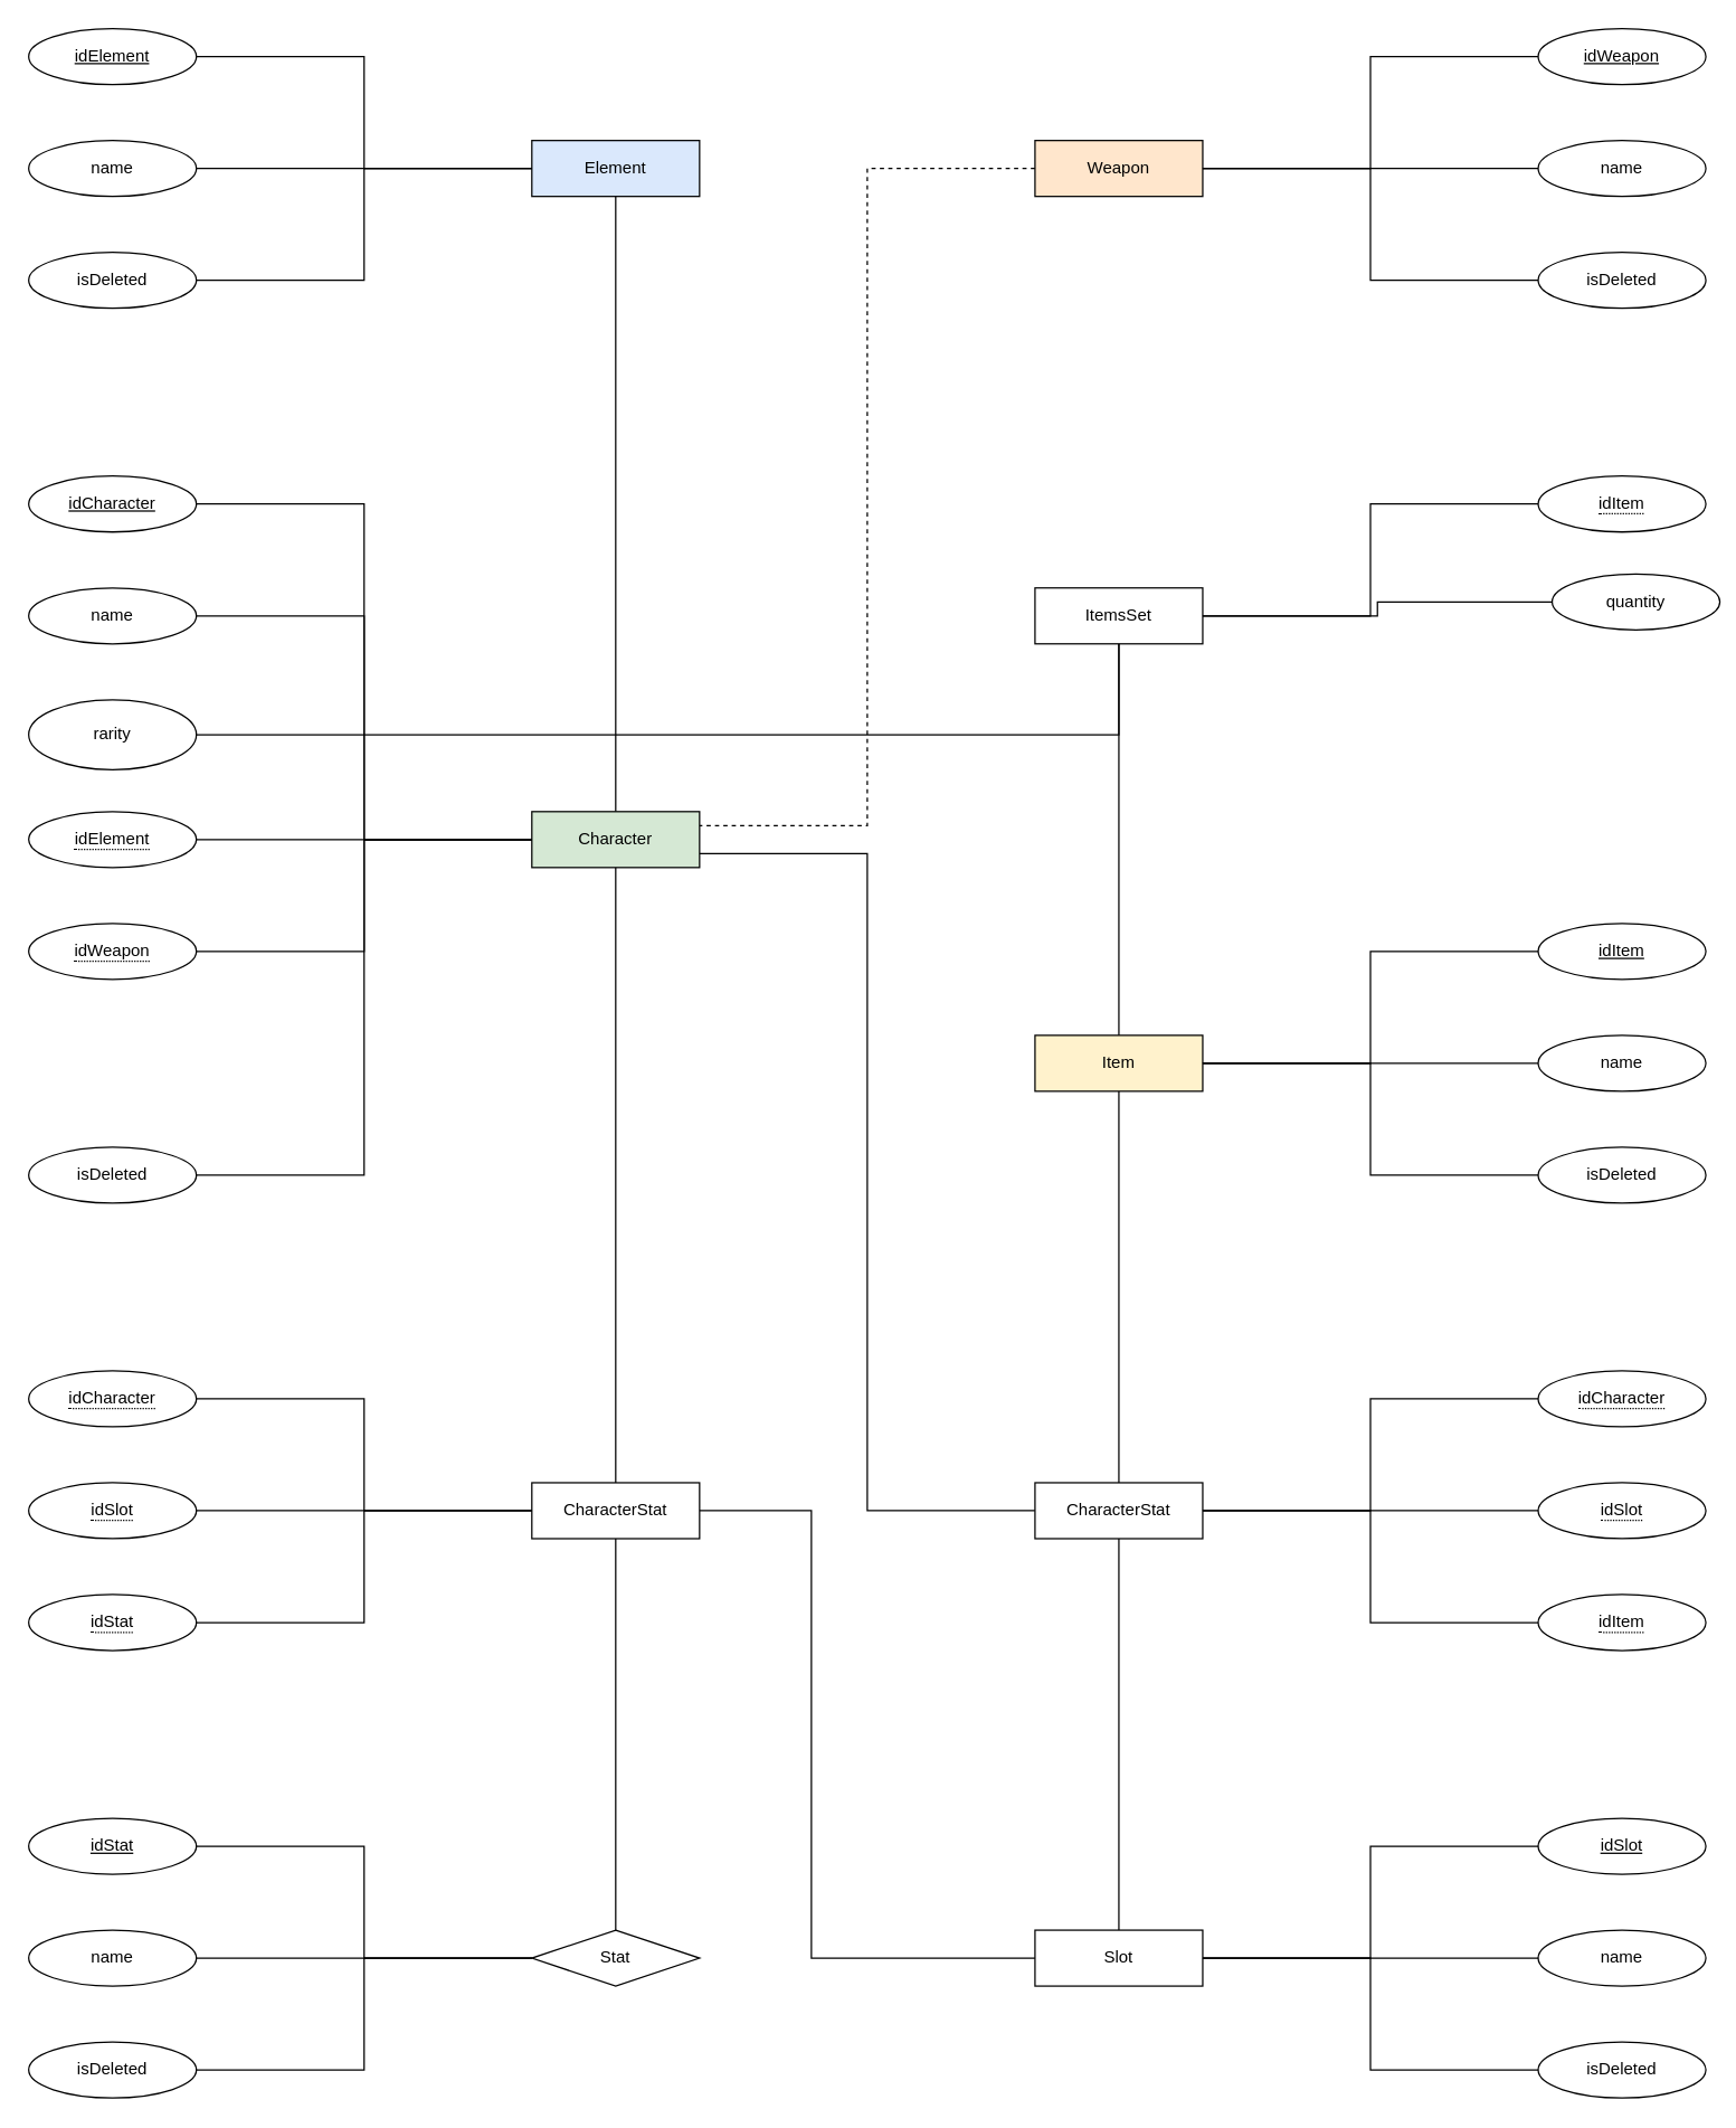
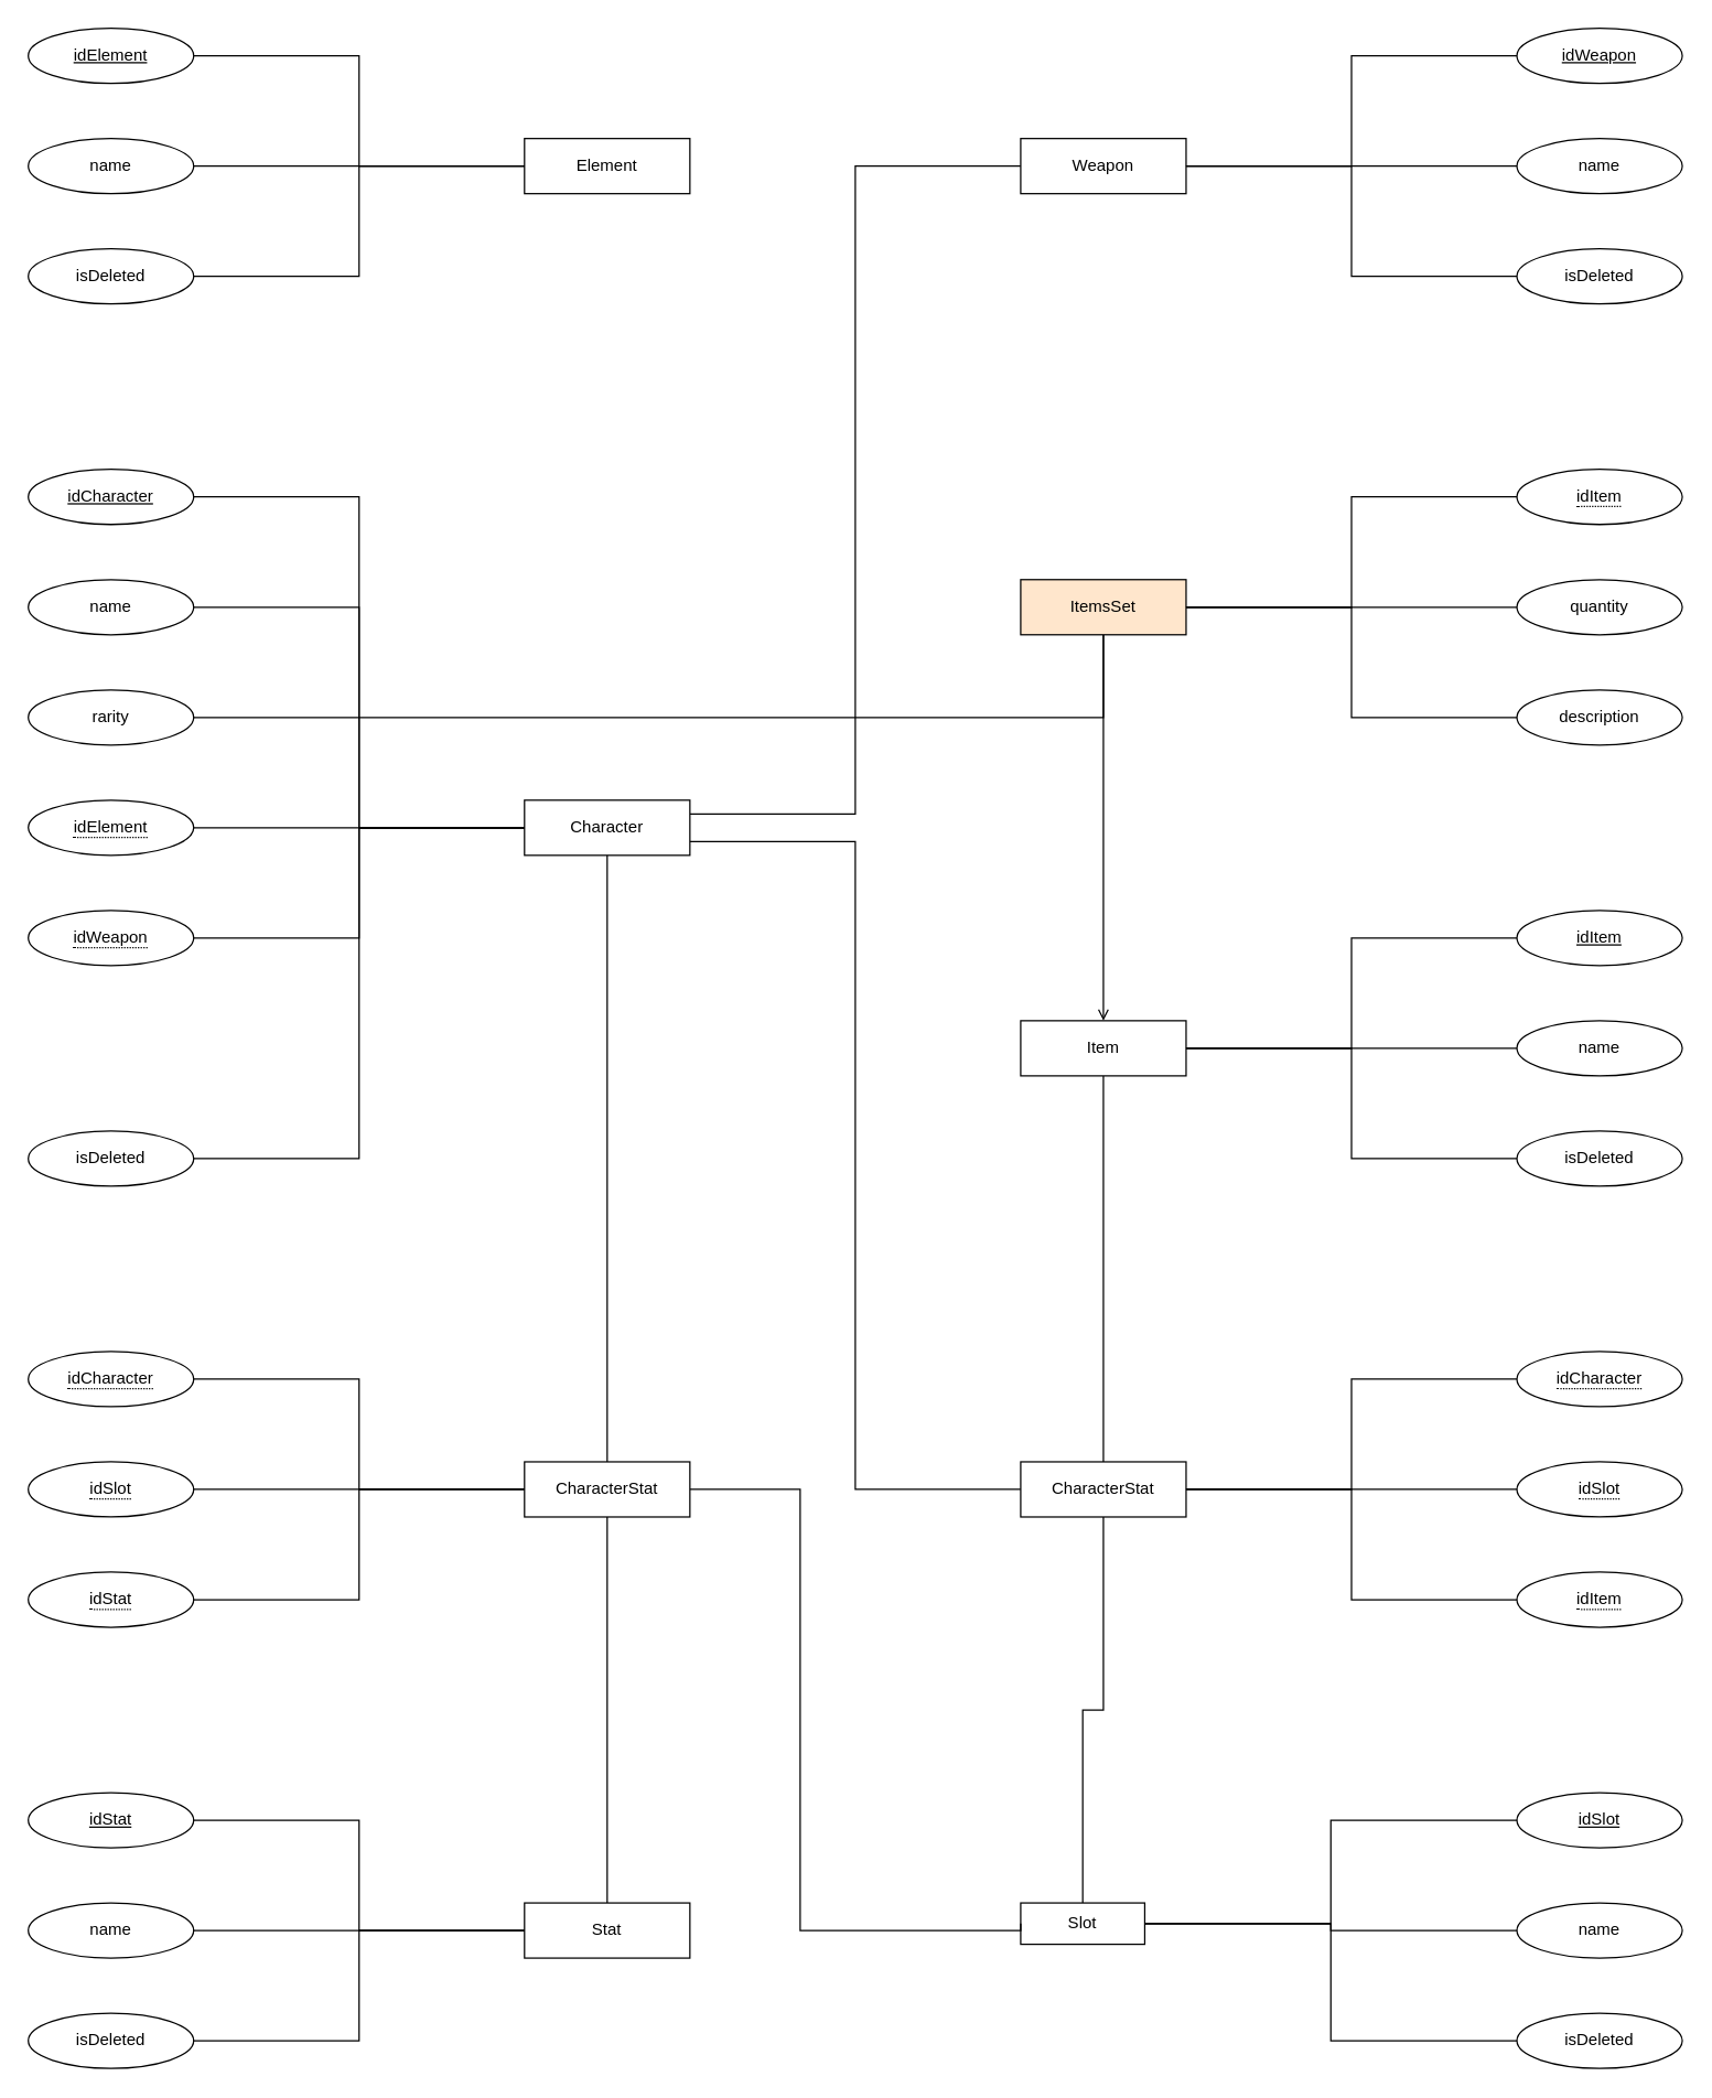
- <mxCell id="3" value="Element" style="rounded=0;whiteSpace=wrap;html=1;fillColor=#dae8fc;" vertex="1" parent="1"><mxGeometry x="380" y="100" width="120" height="40" as="geometry" /></mxCell>
+ <mxCell id="3" value="Element" style="rounded=0;whiteSpace=wrap;html=1;" vertex="1" parent="1"><mxGeometry x="380" y="100" width="120" height="40" as="geometry" /></mxCell>
- <mxCell id="5" value="Weapon" style="rounded=0;whiteSpace=wrap;html=1;fillColor=#ffe6cc;" vertex="1" parent="1"><mxGeometry x="740" y="100" width="120" height="40" as="geometry" /></mxCell>
+ <mxCell id="5" value="Weapon" style="rounded=0;whiteSpace=wrap;html=1;" vertex="1" parent="1"><mxGeometry x="740" y="100" width="120" height="40" as="geometry" /></mxCell>
- <mxCell id="4" style="edgeStyle=orthogonalEdgeStyle;rounded=0;orthogonalLoop=1;jettySize=auto;html=1;exitX=0;exitY=0.5;exitDx=0;exitDy=0;entryX=1;entryY=0.25;entryDx=0;entryDy=0;endArrow=none;endFill=0;dashed=1;" edge="1" parent="1" source="5" target="20"><mxGeometry relative="1" as="geometry"><Array as="points"><mxPoint x="620" y="120" /><mxPoint x="620" y="590" /></Array></mxGeometry></mxCell>
+ <mxCell id="4" style="edgeStyle=orthogonalEdgeStyle;rounded=0;orthogonalLoop=1;jettySize=auto;html=1;exitX=0;exitY=0.5;exitDx=0;exitDy=0;entryX=1;entryY=0.25;entryDx=0;entryDy=0;endArrow=none;endFill=0;" edge="1" parent="1" source="5" target="20"><mxGeometry relative="1" as="geometry"><Array as="points"><mxPoint x="620" y="120" /><mxPoint x="620" y="590" /></Array></mxGeometry></mxCell>
- <mxCell id="2" style="edgeStyle=orthogonalEdgeStyle;rounded=0;orthogonalLoop=1;jettySize=auto;html=1;exitX=0.5;exitY=1;exitDx=0;exitDy=0;entryX=0.5;entryY=0;entryDx=0;entryDy=0;endArrow=none;endFill=0;" edge="1" parent="1" source="3" target="20"><mxGeometry relative="1" as="geometry" /></mxCell>
- <mxCell id="77" value="quantity" style="ellipse;whiteSpace=wrap;html=1;align=center;" vertex="1" parent="1"><mxGeometry x="1110" y="410" width="120" height="40" as="geometry" /></mxCell>
+ <mxCell id="77" value="quantity" style="ellipse;whiteSpace=wrap;html=1;align=center;" vertex="1" parent="1"><mxGeometry x="1100" y="420" width="120" height="40" as="geometry" /></mxCell>
- <mxCell id="72" value="ItemsSet" style="rounded=0;whiteSpace=wrap;html=1;" vertex="1" parent="1"><mxGeometry x="740" y="420" width="120" height="40" as="geometry" /></mxCell>
+ <mxCell id="72" value="ItemsSet" style="rounded=0;whiteSpace=wrap;html=1;fillColor=#ffe6cc;" vertex="1" parent="1"><mxGeometry x="740" y="420" width="120" height="40" as="geometry" /></mxCell>
+ <mxCell id="78" style="edgeStyle=orthogonalEdgeStyle;rounded=0;orthogonalLoop=1;jettySize=auto;html=1;exitX=0;exitY=0.5;exitDx=0;exitDy=0;entryX=1;entryY=0.5;entryDx=0;entryDy=0;endArrow=none;endFill=0;" edge="1" parent="1" source="79" target="72"><mxGeometry relative="1" as="geometry" /></mxCell>
+ <mxCell id="79" value="description" style="ellipse;whiteSpace=wrap;html=1;align=center;" vertex="1" parent="1"><mxGeometry x="1100" y="500" width="120" height="40" as="geometry" /></mxCell>
- <mxCell id="26" value="rarity" style="ellipse;whiteSpace=wrap;html=1;align=center;" vertex="1" parent="1"><mxGeometry x="20" y="500" width="120" height="50" as="geometry" /></mxCell>
+ <mxCell id="26" value="rarity" style="ellipse;whiteSpace=wrap;html=1;align=center;" vertex="1" parent="1"><mxGeometry y="500" width="120" height="40" as="geometry" x="20" /></mxCell>
- <mxCell id="20" value="Character" style="rounded=0;whiteSpace=wrap;html=1;fillColor=#d5e8d4;" vertex="1" parent="1"><mxGeometry x="380" y="580" width="120" height="40" as="geometry" /></mxCell>
+ <mxCell id="20" value="Character" style="rounded=0;whiteSpace=wrap;html=1;" vertex="1" parent="1"><mxGeometry x="380" y="580" width="120" height="40" as="geometry" /></mxCell>
- <mxCell id="71" style="edgeStyle=orthogonalEdgeStyle;rounded=0;orthogonalLoop=1;jettySize=auto;html=1;exitX=0.5;exitY=1;exitDx=0;exitDy=0;entryX=0.5;entryY=0;entryDx=0;entryDy=0;endArrow=none;endFill=0;" edge="1" parent="1" source="72" target="64"><mxGeometry relative="1" as="geometry" /></mxCell>
+ <mxCell id="71" style="edgeStyle=orthogonalEdgeStyle;rounded=0;orthogonalLoop=1;jettySize=auto;html=1;exitX=0.5;exitY=1;exitDx=0;exitDy=0;entryX=0.5;entryY=0;entryDx=0;entryDy=0;endArrow=open;endFill=0;" edge="1" parent="1" source="72" target="64"><mxGeometry relative="1" as="geometry" /></mxCell>
- <mxCell id="64" value="Item" style="rounded=0;whiteSpace=wrap;html=1;fillColor=#fff2cc;" vertex="1" parent="1"><mxGeometry x="740" y="740" width="120" height="40" as="geometry" /></mxCell>
+ <mxCell id="64" value="Item" style="rounded=0;whiteSpace=wrap;html=1;" vertex="1" parent="1"><mxGeometry x="740" y="740" width="120" height="40" as="geometry" /></mxCell>
- <mxCell id="33" value="Stat" style="rhombus;whiteSpace=wrap;html=1;" vertex="1" parent="1"><mxGeometry x="380" y="1380" width="120" height="40" as="geometry" /></mxCell>
+ <mxCell id="33" value="Stat" style="rounded=0;whiteSpace=wrap;html=1;" vertex="1" parent="1"><mxGeometry x="380" y="1380" width="120" height="40" as="geometry" /></mxCell>
- <mxCell id="41" value="Slot" style="rounded=0;whiteSpace=wrap;html=1;" vertex="1" parent="1"><mxGeometry x="740" y="1380" width="120" height="40" as="geometry" /></mxCell>
+ <mxCell id="41" value="Slot" style="rounded=0;whiteSpace=wrap;html=1;" vertex="1" parent="1"><mxGeometry x="740" y="1380" width="90" height="30" as="geometry" /></mxCell>
